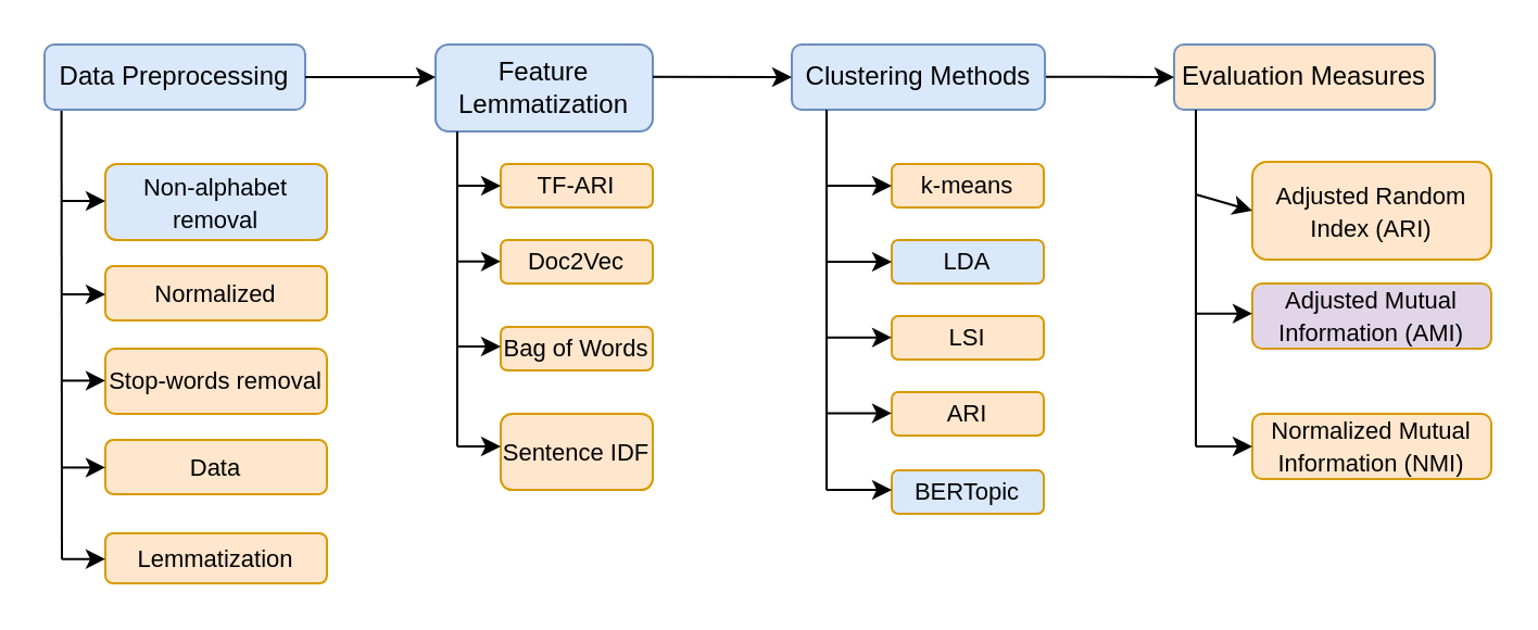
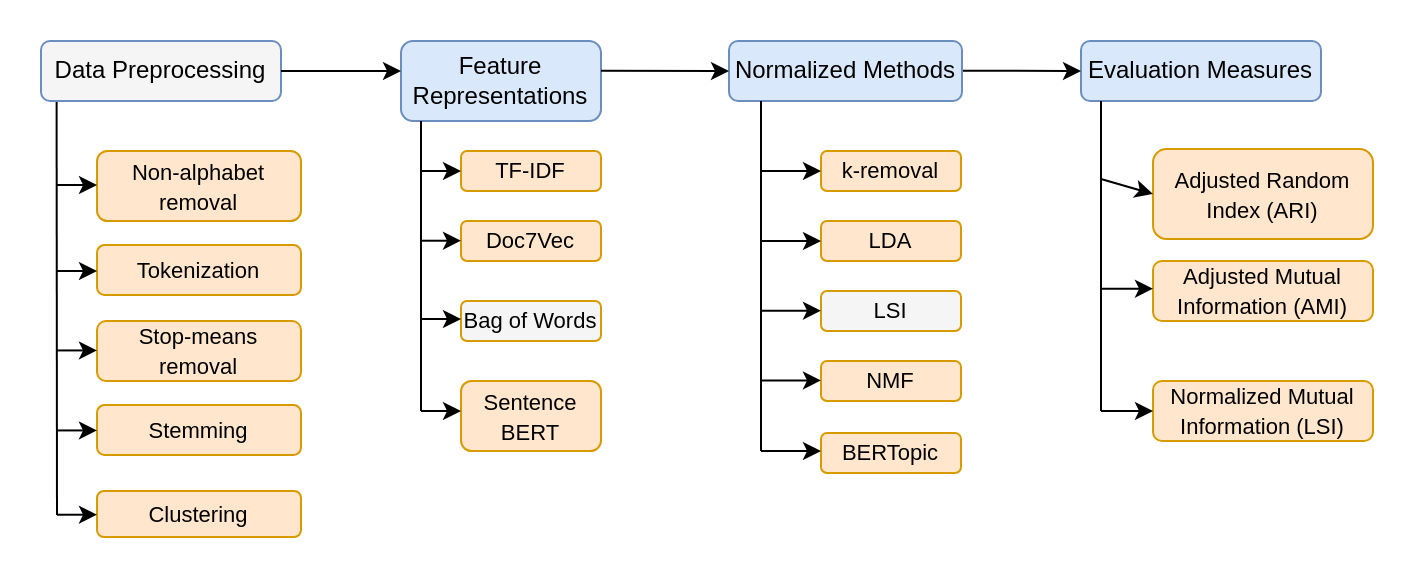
- <mxCell id="2" value="Data Preprocessing" style="rounded=1;whiteSpace=wrap;html=1;fillColor=#dae8fc;strokeColor=#6c8ebf;" vertex="1" parent="1"><mxGeometry x="20" y="20" width="120" height="30" as="geometry" /></mxCell>
+ <mxCell id="2" value="Data Preprocessing" style="rounded=1;whiteSpace=wrap;html=1;fillColor=#f5f5f5;strokeColor=#6c8ebf;" vertex="1" parent="1"><mxGeometry x="20" y="20" width="120" height="30" as="geometry" /></mxCell>
- <mxCell id="4" value="Clustering Methods" style="rounded=1;whiteSpace=wrap;html=1;fillColor=#dae8fc;strokeColor=#6c8ebf;" vertex="1" parent="1"><mxGeometry x="364" y="20" width="116.5" height="30" as="geometry" /></mxCell>
+ <mxCell id="4" value="Normalized Methods" style="rounded=1;whiteSpace=wrap;html=1;fillColor=#dae8fc;strokeColor=#6c8ebf;" vertex="1" parent="1"><mxGeometry x="364" y="20" width="116.5" height="30" as="geometry" /></mxCell>
- <mxCell id="5" value="Evaluation Measures" style="rounded=1;whiteSpace=wrap;html=1;fillColor=#ffe6cc;strokeColor=#6c8ebf;" vertex="1" parent="1"><mxGeometry x="540" y="20" width="120" height="30" as="geometry" /></mxCell>
+ <mxCell id="5" value="Evaluation Measures" style="rounded=1;whiteSpace=wrap;html=1;fillColor=#dae8fc;strokeColor=#6c8ebf;" vertex="1" parent="1"><mxGeometry x="540" y="20" width="120" height="30" as="geometry" /></mxCell>
- <mxCell id="3" value="Feature Lemmatization" style="rounded=1;whiteSpace=wrap;html=1;fillColor=#dae8fc;strokeColor=#6c8ebf;" vertex="1" parent="1"><mxGeometry x="200" y="20" width="100" height="40" as="geometry" /></mxCell>
+ <mxCell id="3" value="Feature Representations" style="rounded=1;whiteSpace=wrap;html=1;fillColor=#dae8fc;strokeColor=#6c8ebf;" vertex="1" parent="1"><mxGeometry x="200" y="20" width="100" height="40" as="geometry" /></mxCell>
- <mxCell id="11" value="&lt;font style=&quot;font-size: 11px&quot;&gt;TF-ARI&lt;/font&gt;" style="rounded=1;whiteSpace=wrap;html=1;fillColor=#ffe6cc;strokeColor=#d79b00;" vertex="1" parent="1"><mxGeometry x="230" y="75" width="70" height="20" as="geometry" /></mxCell>
+ <mxCell id="11" value="&lt;font style=&quot;font-size: 11px&quot;&gt;TF-IDF&lt;/font&gt;" style="rounded=1;whiteSpace=wrap;html=1;fillColor=#ffe6cc;strokeColor=#d79b00;" vertex="1" parent="1"><mxGeometry x="230" y="75" width="70" height="20" as="geometry" /></mxCell>
- <mxCell id="15" value="&lt;font style=&quot;font-size: 11px&quot;&gt;k-means&lt;/font&gt;" style="rounded=1;whiteSpace=wrap;html=1;fillColor=#ffe6cc;strokeColor=#d79b00;" vertex="1" parent="1"><mxGeometry x="410" y="75" width="70" height="20" as="geometry" /></mxCell>
+ <mxCell id="15" value="&lt;font style=&quot;font-size: 11px&quot;&gt;k-removal&lt;/font&gt;" style="rounded=1;whiteSpace=wrap;html=1;fillColor=#ffe6cc;strokeColor=#d79b00;" vertex="1" parent="1"><mxGeometry x="410" y="75" width="70" height="20" as="geometry" /></mxCell>
- <mxCell id="6" value="&lt;font style=&quot;font-size: 11px&quot;&gt;Non-alphabet removal&lt;/font&gt;" style="rounded=1;whiteSpace=wrap;html=1;fillColor=#dae8fc;strokeColor=#d79b00;" vertex="1" parent="1"><mxGeometry x="48" y="75" width="102" height="35" as="geometry" /></mxCell>
+ <mxCell id="6" value="&lt;font style=&quot;font-size: 11px&quot;&gt;Non-alphabet removal&lt;/font&gt;" style="rounded=1;whiteSpace=wrap;html=1;fillColor=#ffe6cc;strokeColor=#d79b00;" vertex="1" parent="1"><mxGeometry x="48" y="75" width="102" height="35" as="geometry" /></mxCell>
- <mxCell id="12" value="&lt;font style=&quot;font-size: 11px&quot;&gt;Doc2Vec&lt;/font&gt;" style="rounded=1;whiteSpace=wrap;html=1;fillColor=#ffe6cc;strokeColor=#d79b00;" vertex="1" parent="1"><mxGeometry x="230" y="110" width="70" height="20" as="geometry" /></mxCell>
+ <mxCell id="12" value="&lt;font style=&quot;font-size: 11px&quot;&gt;Doc7Vec&lt;/font&gt;" style="rounded=1;whiteSpace=wrap;html=1;fillColor=#ffe6cc;strokeColor=#d79b00;" vertex="1" parent="1"><mxGeometry x="230" y="110" width="70" height="20" as="geometry" /></mxCell>
- <mxCell id="16" value="&lt;span style=&quot;font-size: 11px&quot;&gt;LDA&lt;/span&gt;" style="rounded=1;whiteSpace=wrap;html=1;fillColor=#dae8fc;strokeColor=#d79b00;" vertex="1" parent="1"><mxGeometry x="410" y="110" width="70" height="20" as="geometry" /></mxCell>
+ <mxCell id="16" value="&lt;span style=&quot;font-size: 11px&quot;&gt;LDA&lt;/span&gt;" style="rounded=1;whiteSpace=wrap;html=1;fillColor=#ffe6cc;strokeColor=#d79b00;" vertex="1" parent="1"><mxGeometry x="410" y="110" width="70" height="20" as="geometry" /></mxCell>
- <mxCell id="7" value="&lt;font style=&quot;font-size: 11px&quot;&gt;Normalized&lt;/font&gt;" style="rounded=1;whiteSpace=wrap;html=1;fillColor=#ffe6cc;strokeColor=#d79b00;" vertex="1" parent="1"><mxGeometry x="48" y="122" width="102" height="25" as="geometry" /></mxCell>
+ <mxCell id="7" value="&lt;font style=&quot;font-size: 11px&quot;&gt;Tokenization&lt;/font&gt;" style="rounded=1;whiteSpace=wrap;html=1;fillColor=#ffe6cc;strokeColor=#d79b00;" vertex="1" parent="1"><mxGeometry x="48" y="122" width="102" height="25" as="geometry" /></mxCell>
- <mxCell id="21" value="&lt;font style=&quot;font-size: 11px&quot;&gt;Adjusted Mutual Information (AMI)&lt;/font&gt;" style="rounded=1;whiteSpace=wrap;html=1;fillColor=#e1d5e7;strokeColor=#d79b00;" vertex="1" parent="1"><mxGeometry x="576" y="130" width="110" height="30" as="geometry" /></mxCell>
+ <mxCell id="21" value="&lt;font style=&quot;font-size: 11px&quot;&gt;Adjusted Mutual Information (AMI)&lt;/font&gt;" style="rounded=1;whiteSpace=wrap;html=1;fillColor=#ffe6cc;strokeColor=#d79b00;" vertex="1" parent="1"><mxGeometry x="576" y="130" width="110" height="30" as="geometry" /></mxCell>
- <mxCell id="17" value="&lt;font style=&quot;font-size: 11px&quot;&gt;LSI&lt;/font&gt;" style="rounded=1;whiteSpace=wrap;html=1;fillColor=#ffe6cc;strokeColor=#d79b00;" vertex="1" parent="1"><mxGeometry x="410" y="145" width="70" height="20" as="geometry" /></mxCell>
+ <mxCell id="17" value="&lt;font style=&quot;font-size: 11px&quot;&gt;LSI&lt;/font&gt;" style="rounded=1;whiteSpace=wrap;html=1;fillColor=#f5f5f5;strokeColor=#d79b00;" vertex="1" parent="1"><mxGeometry x="410" y="145" width="70" height="20" as="geometry" /></mxCell>
- <mxCell id="13" value="&lt;font style=&quot;font-size: 11px&quot;&gt;Bag of Words&lt;/font&gt;" style="rounded=1;whiteSpace=wrap;html=1;fillColor=#ffe6cc;strokeColor=#d79b00;" vertex="1" parent="1"><mxGeometry x="230" y="150" width="70" height="20" as="geometry" /></mxCell>
+ <mxCell id="13" value="&lt;font style=&quot;font-size: 11px&quot;&gt;Bag of Words&lt;/font&gt;" style="rounded=1;whiteSpace=wrap;html=1;fillColor=#f5f5f5;strokeColor=#d79b00;" vertex="1" parent="1"><mxGeometry x="230" y="150" width="70" height="20" as="geometry" /></mxCell>
- <mxCell id="8" value="&lt;font style=&quot;font-size: 11px&quot;&gt;Stop-words removal&lt;/font&gt;" style="rounded=1;whiteSpace=wrap;html=1;fillColor=#ffe6cc;strokeColor=#d79b00;" vertex="1" parent="1"><mxGeometry x="48" y="160" width="102" height="30" as="geometry" /></mxCell>
+ <mxCell id="8" value="&lt;font style=&quot;font-size: 11px&quot;&gt;Stop-means removal&lt;/font&gt;" style="rounded=1;whiteSpace=wrap;html=1;fillColor=#ffe6cc;strokeColor=#d79b00;" vertex="1" parent="1"><mxGeometry x="48" y="160" width="102" height="30" as="geometry" /></mxCell>
- <mxCell id="18" value="&lt;font style=&quot;font-size: 11px&quot;&gt;ARI&lt;/font&gt;" style="rounded=1;whiteSpace=wrap;html=1;fillColor=#ffe6cc;strokeColor=#d79b00;" vertex="1" parent="1"><mxGeometry x="410" y="180" width="70" height="20" as="geometry" /></mxCell>
+ <mxCell id="18" value="&lt;font style=&quot;font-size: 11px&quot;&gt;NMF&lt;/font&gt;" style="rounded=1;whiteSpace=wrap;html=1;fillColor=#ffe6cc;strokeColor=#d79b00;" vertex="1" parent="1"><mxGeometry x="410" y="180" width="70" height="20" as="geometry" /></mxCell>
- <mxCell id="22" value="&lt;font style=&quot;font-size: 11px&quot;&gt;Normalized Mutual Information (NMI)&lt;/font&gt;" style="rounded=1;whiteSpace=wrap;html=1;fillColor=#ffe6cc;strokeColor=#d79b00;" vertex="1" parent="1"><mxGeometry x="576" y="190" width="110" height="30" as="geometry" /></mxCell>
+ <mxCell id="22" value="&lt;font style=&quot;font-size: 11px&quot;&gt;Normalized Mutual Information (LSI)&lt;/font&gt;" style="rounded=1;whiteSpace=wrap;html=1;fillColor=#ffe6cc;strokeColor=#d79b00;" vertex="1" parent="1"><mxGeometry x="576" y="190" width="110" height="30" as="geometry" /></mxCell>
- <mxCell id="14" value="&lt;font style=&quot;font-size: 11px&quot;&gt;Sentence IDF&lt;/font&gt;" style="rounded=1;whiteSpace=wrap;html=1;fillColor=#ffe6cc;strokeColor=#d79b00;" vertex="1" parent="1"><mxGeometry x="230" y="190" width="70" height="35" as="geometry" /></mxCell>
+ <mxCell id="14" value="&lt;font style=&quot;font-size: 11px&quot;&gt;Sentence BERT&lt;/font&gt;" style="rounded=1;whiteSpace=wrap;html=1;fillColor=#ffe6cc;strokeColor=#d79b00;" vertex="1" parent="1"><mxGeometry x="230" y="190" width="70" height="35" as="geometry" /></mxCell>
- <mxCell id="9" value="&lt;font style=&quot;font-size: 11px&quot;&gt;Data&lt;/font&gt;" style="rounded=1;whiteSpace=wrap;html=1;fillColor=#ffe6cc;strokeColor=#d79b00;" vertex="1" parent="1"><mxGeometry x="48" y="202" width="102" height="25" as="geometry" /></mxCell>
+ <mxCell id="9" value="&lt;font style=&quot;font-size: 11px&quot;&gt;Stemming&lt;/font&gt;" style="rounded=1;whiteSpace=wrap;html=1;fillColor=#ffe6cc;strokeColor=#d79b00;" vertex="1" parent="1"><mxGeometry x="48" y="202" width="102" height="25" as="geometry" /></mxCell>
- <mxCell id="19" value="&lt;font style=&quot;font-size: 11px&quot;&gt;BERTopic&lt;/font&gt;" style="rounded=1;whiteSpace=wrap;html=1;fillColor=#dae8fc;strokeColor=#d79b00;" vertex="1" parent="1"><mxGeometry x="410" y="216" width="70" height="20" as="geometry" /></mxCell>
+ <mxCell id="19" value="&lt;font style=&quot;font-size: 11px&quot;&gt;BERTopic&lt;/font&gt;" style="rounded=1;whiteSpace=wrap;html=1;fillColor=#ffe6cc;strokeColor=#d79b00;" vertex="1" parent="1"><mxGeometry x="410" y="216" width="70" height="20" as="geometry" /></mxCell>
- <mxCell id="10" value="&lt;font style=&quot;font-size: 11px&quot;&gt;Lemmatization&lt;/font&gt;" style="rounded=1;whiteSpace=wrap;html=1;fillColor=#ffe6cc;strokeColor=#d79b00;" vertex="1" parent="1"><mxGeometry x="48" y="245" width="102" height="23" as="geometry" /></mxCell>
+ <mxCell id="10" value="&lt;font style=&quot;font-size: 11px&quot;&gt;Clustering&lt;/font&gt;" style="rounded=1;whiteSpace=wrap;html=1;fillColor=#ffe6cc;strokeColor=#d79b00;" vertex="1" parent="1"><mxGeometry x="48" y="245" width="102" height="23" as="geometry" /></mxCell>
